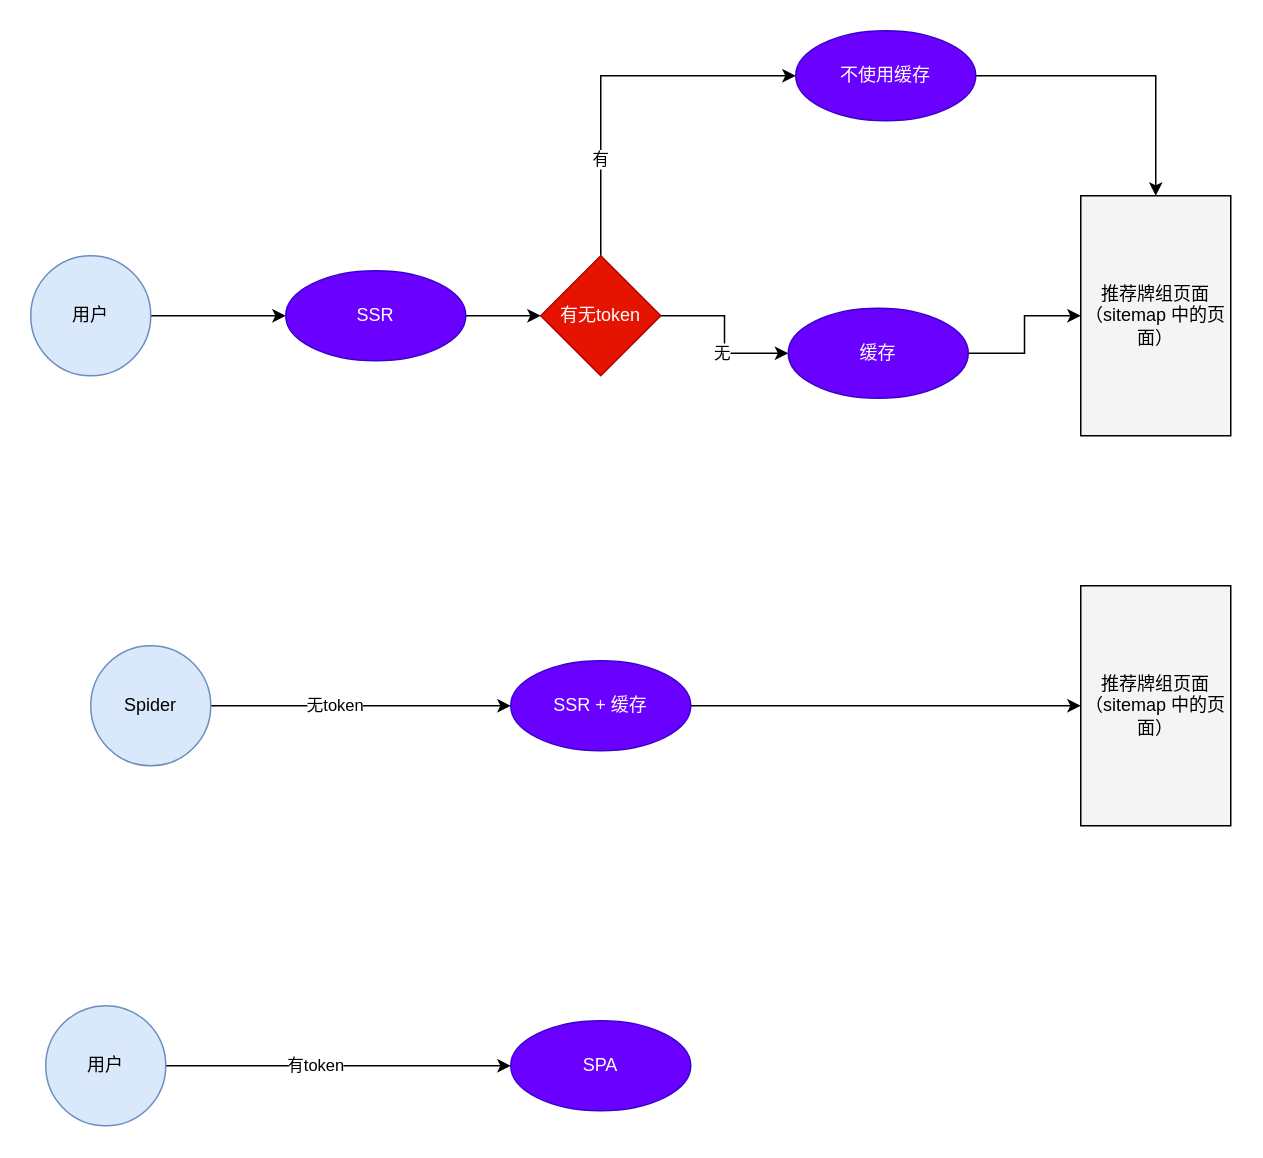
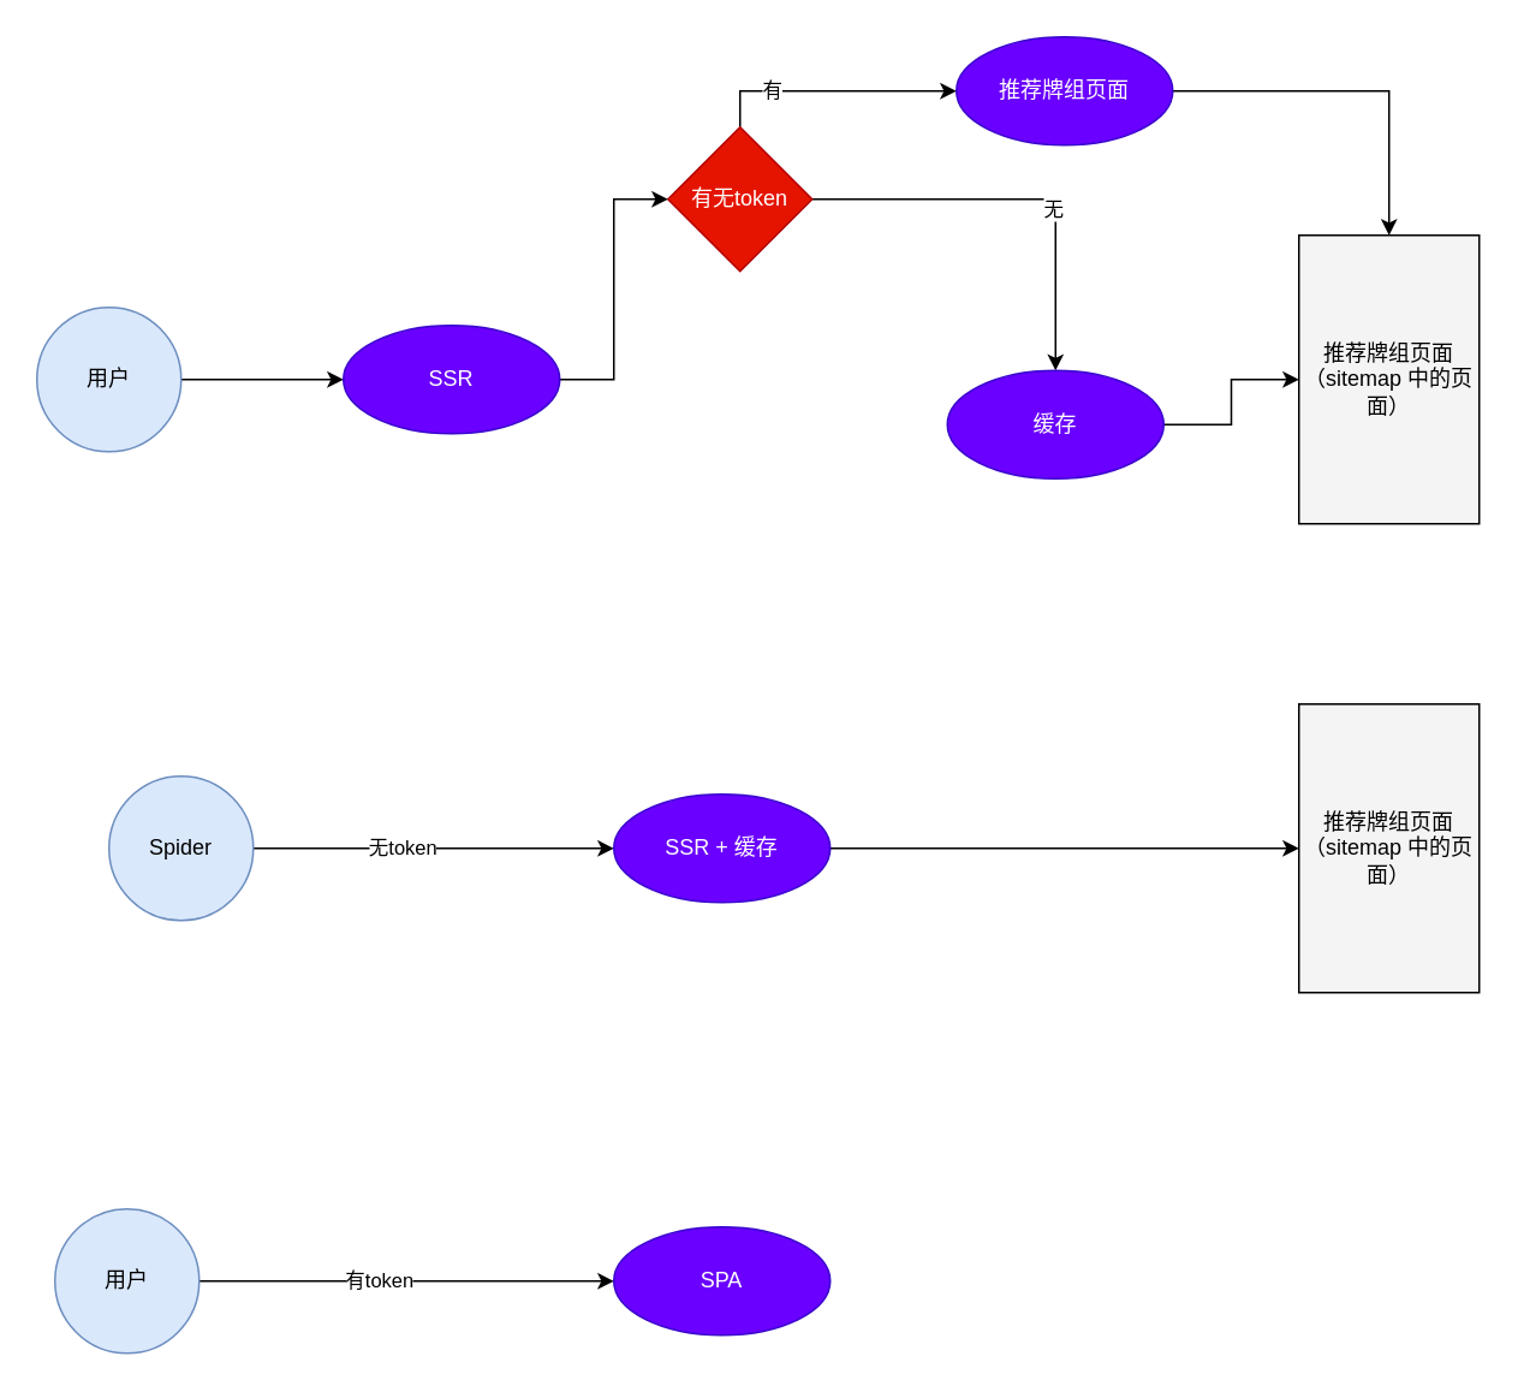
- <mxCell id="20" value="不使用缓存" style="ellipse;whiteSpace=wrap;html=1;fillColor=#6a00ff;strokeColor=#3700CC;fontColor=#ffffff;" vertex="1" parent="1"><mxGeometry x="530" y="20" width="120" height="60" as="geometry" /></mxCell>
+ <mxCell id="20" value="推荐牌组页面" style="ellipse;whiteSpace=wrap;html=1;fillColor=#6a00ff;strokeColor=#3700CC;fontColor=#ffffff;" vertex="1" parent="1"><mxGeometry x="530" y="20" width="120" height="60" as="geometry" /></mxCell>
- <mxCell id="16" value="有无token" style="rhombus;whiteSpace=wrap;html=1;fillColor=#e51400;strokeColor=#B20000;fontColor=#ffffff;" vertex="1" parent="1"><mxGeometry x="360" y="170" width="80" height="80" as="geometry" /></mxCell>
+ <mxCell id="16" value="有无token" style="rhombus;whiteSpace=wrap;html=1;fillColor=#e51400;strokeColor=#B20000;fontColor=#ffffff;" vertex="1" parent="1"><mxGeometry x="370" y="70" width="80" height="80" as="geometry" /></mxCell>
